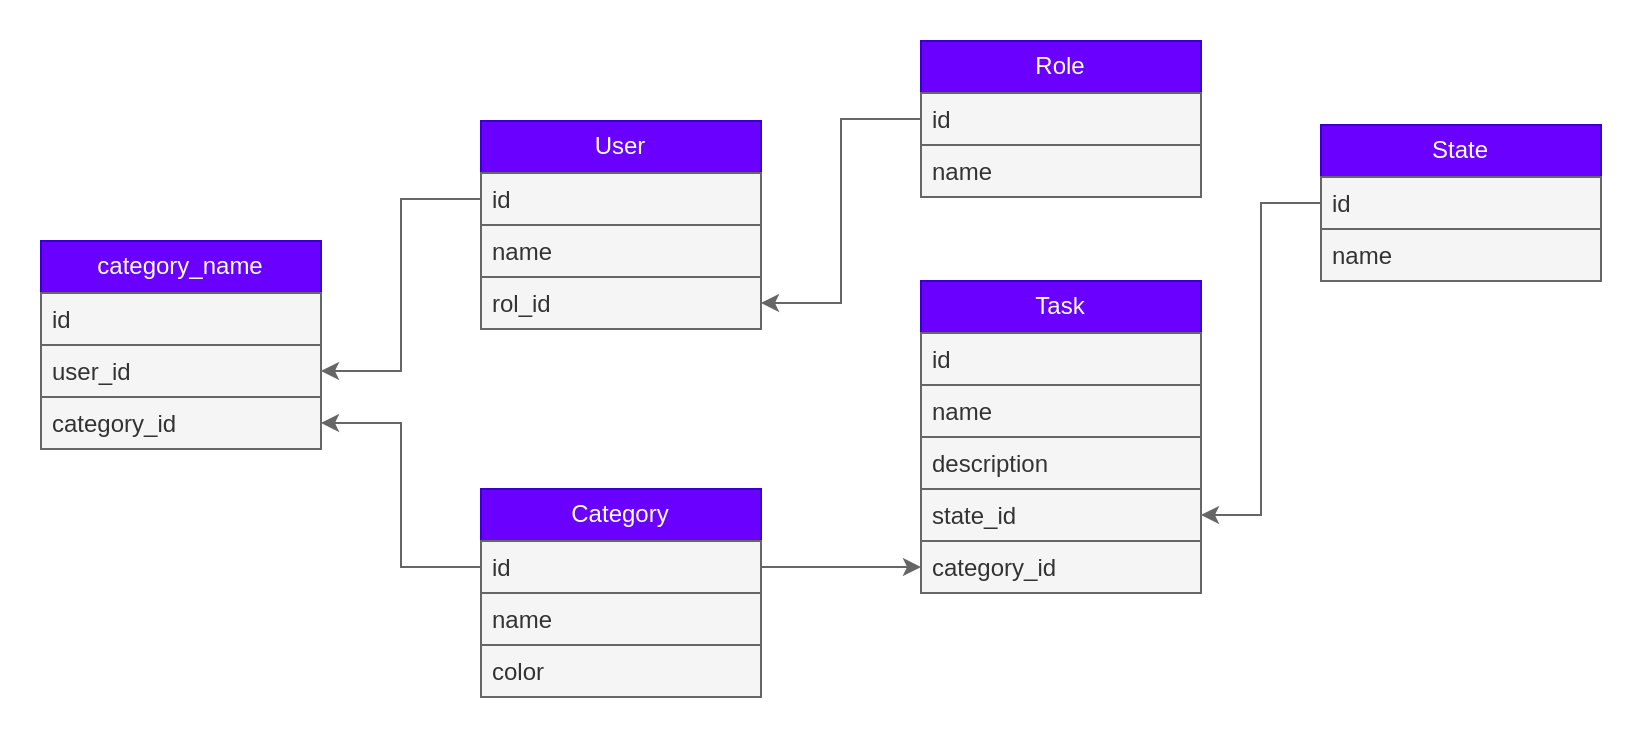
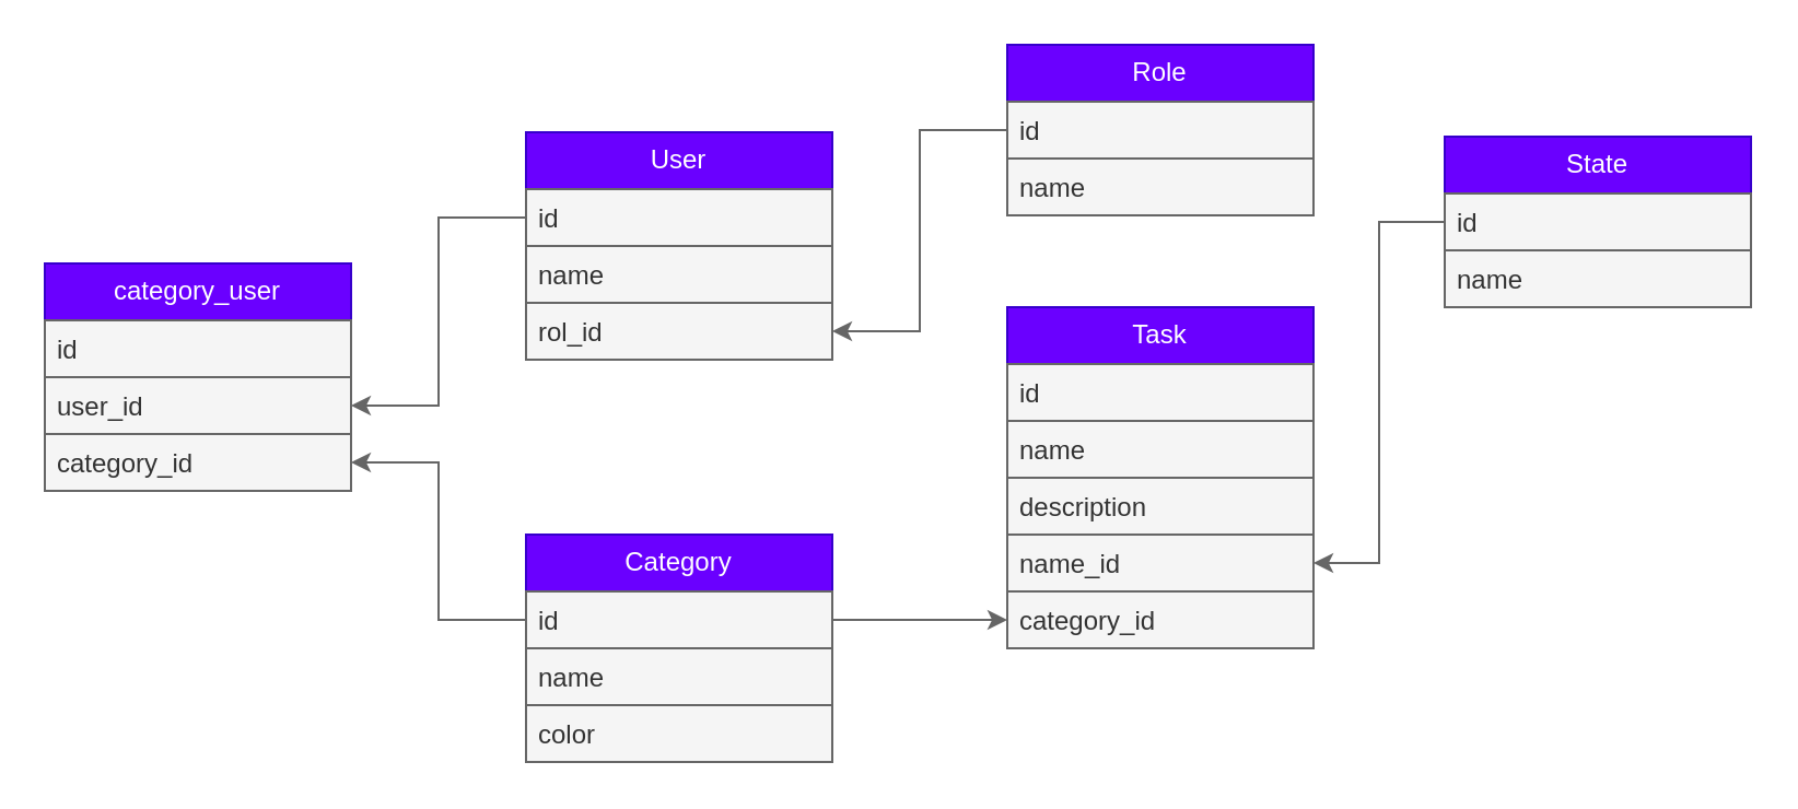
- <mxCell id="24" value="category_name" style="swimlane;fontStyle=0;childLayout=stackLayout;horizontal=1;startSize=26;fillColor=#6a00ff;horizontalStack=0;resizeParent=1;resizeParentMax=0;resizeLast=0;collapsible=1;marginBottom=0;whiteSpace=wrap;html=1;strokeColor=#3700CC;labelBackgroundColor=none;fontColor=#ffffff;" vertex="1" parent="1"><mxGeometry x="20" y="120" width="140" height="104" as="geometry" /></mxCell>
+ <mxCell id="24" value="category_user" style="swimlane;fontStyle=0;childLayout=stackLayout;horizontal=1;startSize=26;fillColor=#6a00ff;horizontalStack=0;resizeParent=1;resizeParentMax=0;resizeLast=0;collapsible=1;marginBottom=0;whiteSpace=wrap;html=1;strokeColor=#3700CC;labelBackgroundColor=none;fontColor=#ffffff;" vertex="1" parent="1"><mxGeometry x="20" y="120" width="140" height="104" as="geometry" /></mxCell>
- <mxCell id="14" value="state_id" style="text;strokeColor=#666666;fillColor=#f5f5f5;align=left;verticalAlign=top;spacingLeft=4;spacingRight=4;overflow=hidden;rotatable=0;points=[[0,0.5],[1,0.5]];portConstraint=eastwest;whiteSpace=wrap;html=1;fontColor=#333333;" vertex="1" parent="10"><mxGeometry y="104" width="140" height="26" as="geometry" /></mxCell>
+ <mxCell id="14" value="name_id" style="text;strokeColor=#666666;fillColor=#f5f5f5;align=left;verticalAlign=top;spacingLeft=4;spacingRight=4;overflow=hidden;rotatable=0;points=[[0,0.5],[1,0.5]];portConstraint=eastwest;whiteSpace=wrap;html=1;fontColor=#333333;" vertex="1" parent="10"><mxGeometry y="104" width="140" height="26" as="geometry" /></mxCell>
